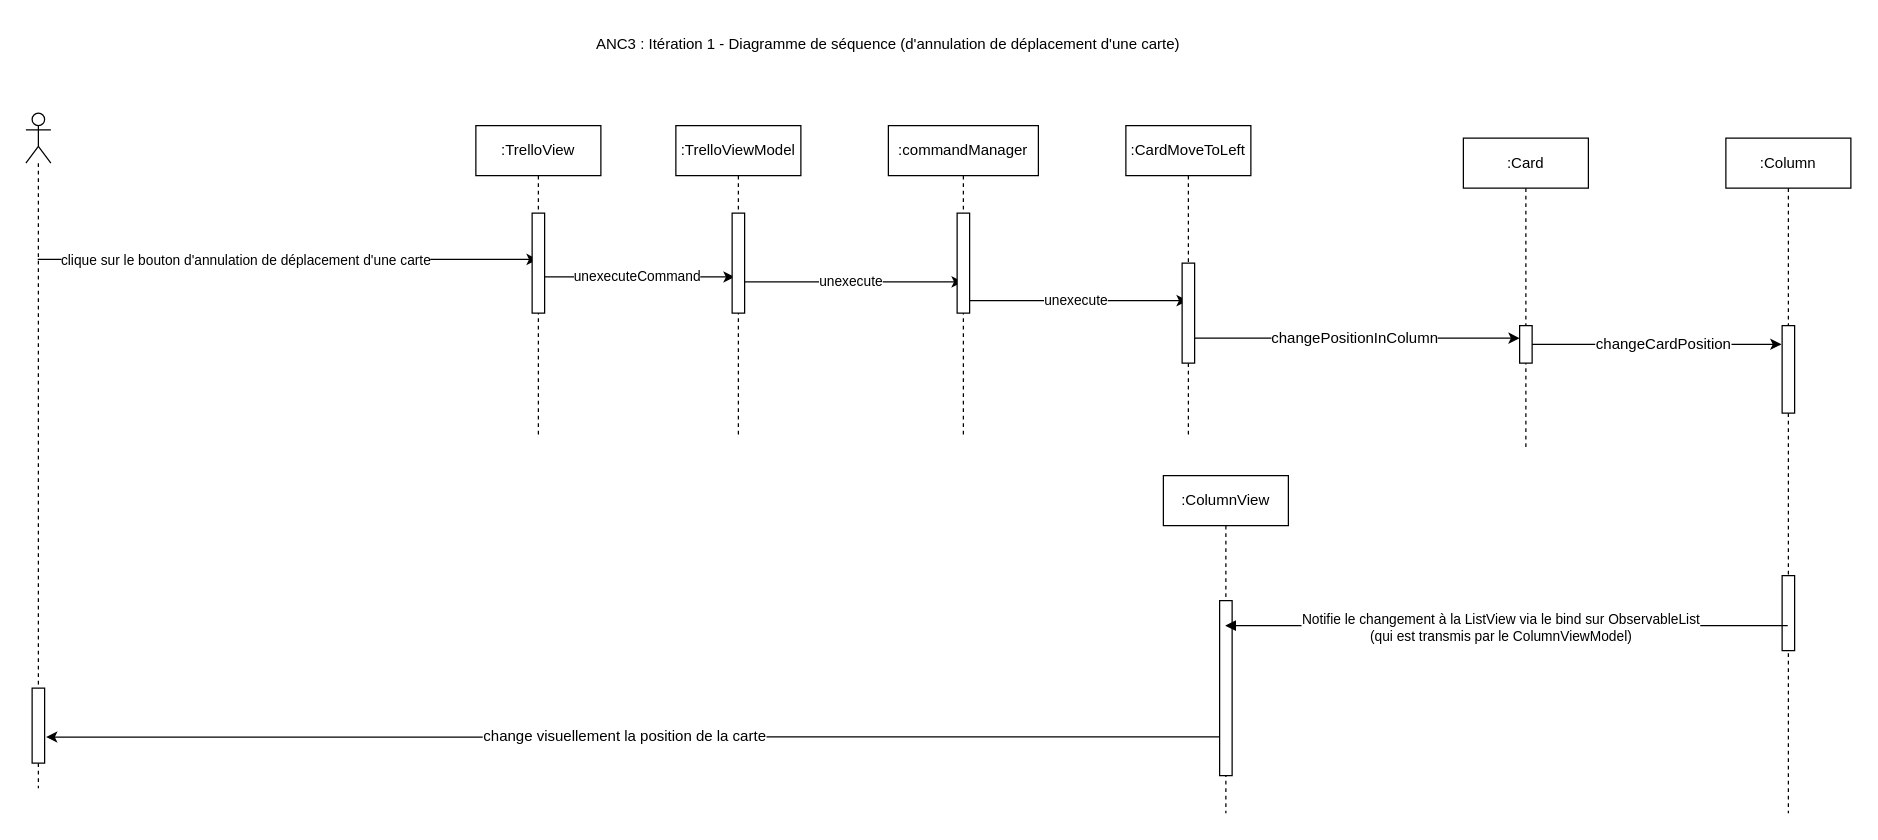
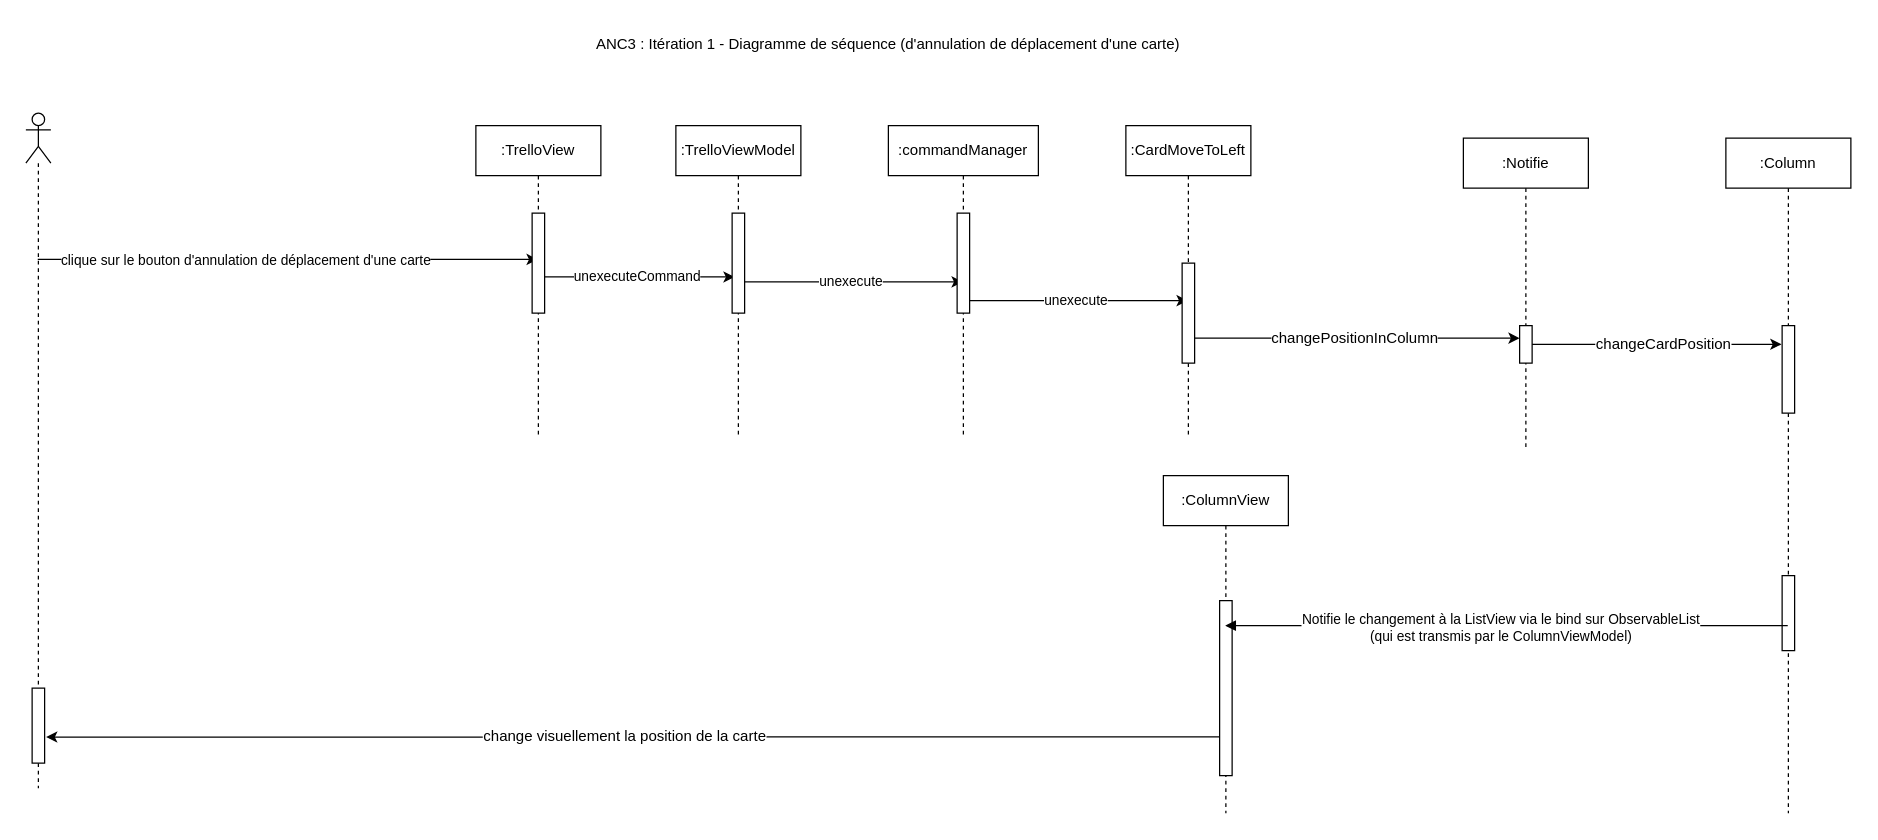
- <mxCell id="6" value=":Card" style="shape=umlLifeline;perimeter=lifelinePerimeter;whiteSpace=wrap;html=1;container=1;collapsible=0;recursiveResize=0;outlineConnect=0;" vertex="1" parent="1"><mxGeometry x="1170" y="110" width="100" height="250" as="geometry" /></mxCell>
+ <mxCell id="6" value=":Notifie" style="shape=umlLifeline;perimeter=lifelinePerimeter;whiteSpace=wrap;html=1;container=1;collapsible=0;recursiveResize=0;outlineConnect=0;" vertex="1" parent="1"><mxGeometry x="1170" y="110" width="100" height="250" as="geometry" /></mxCell>
